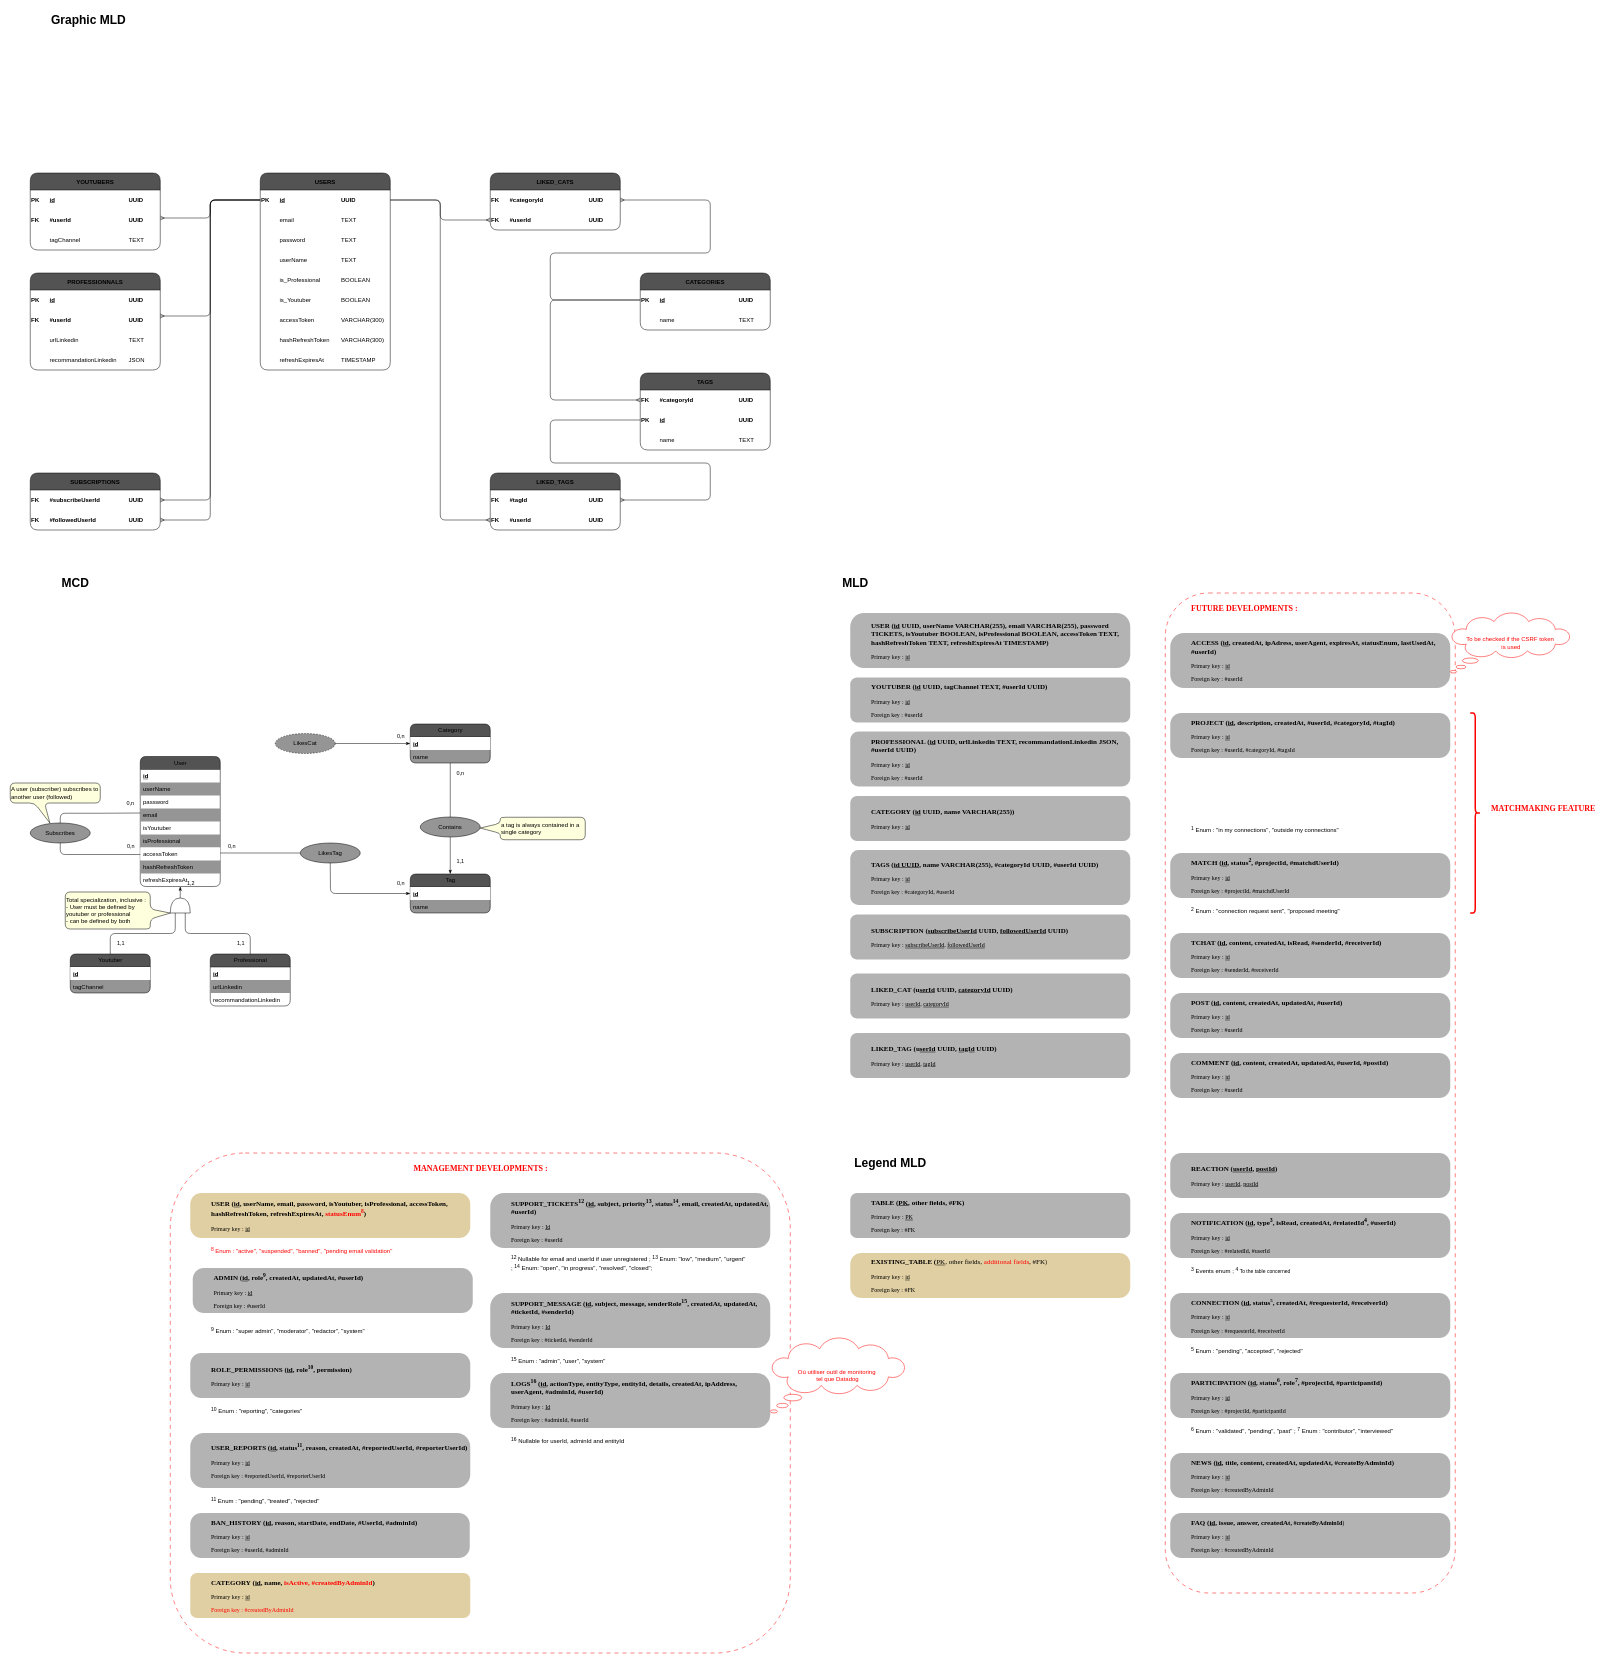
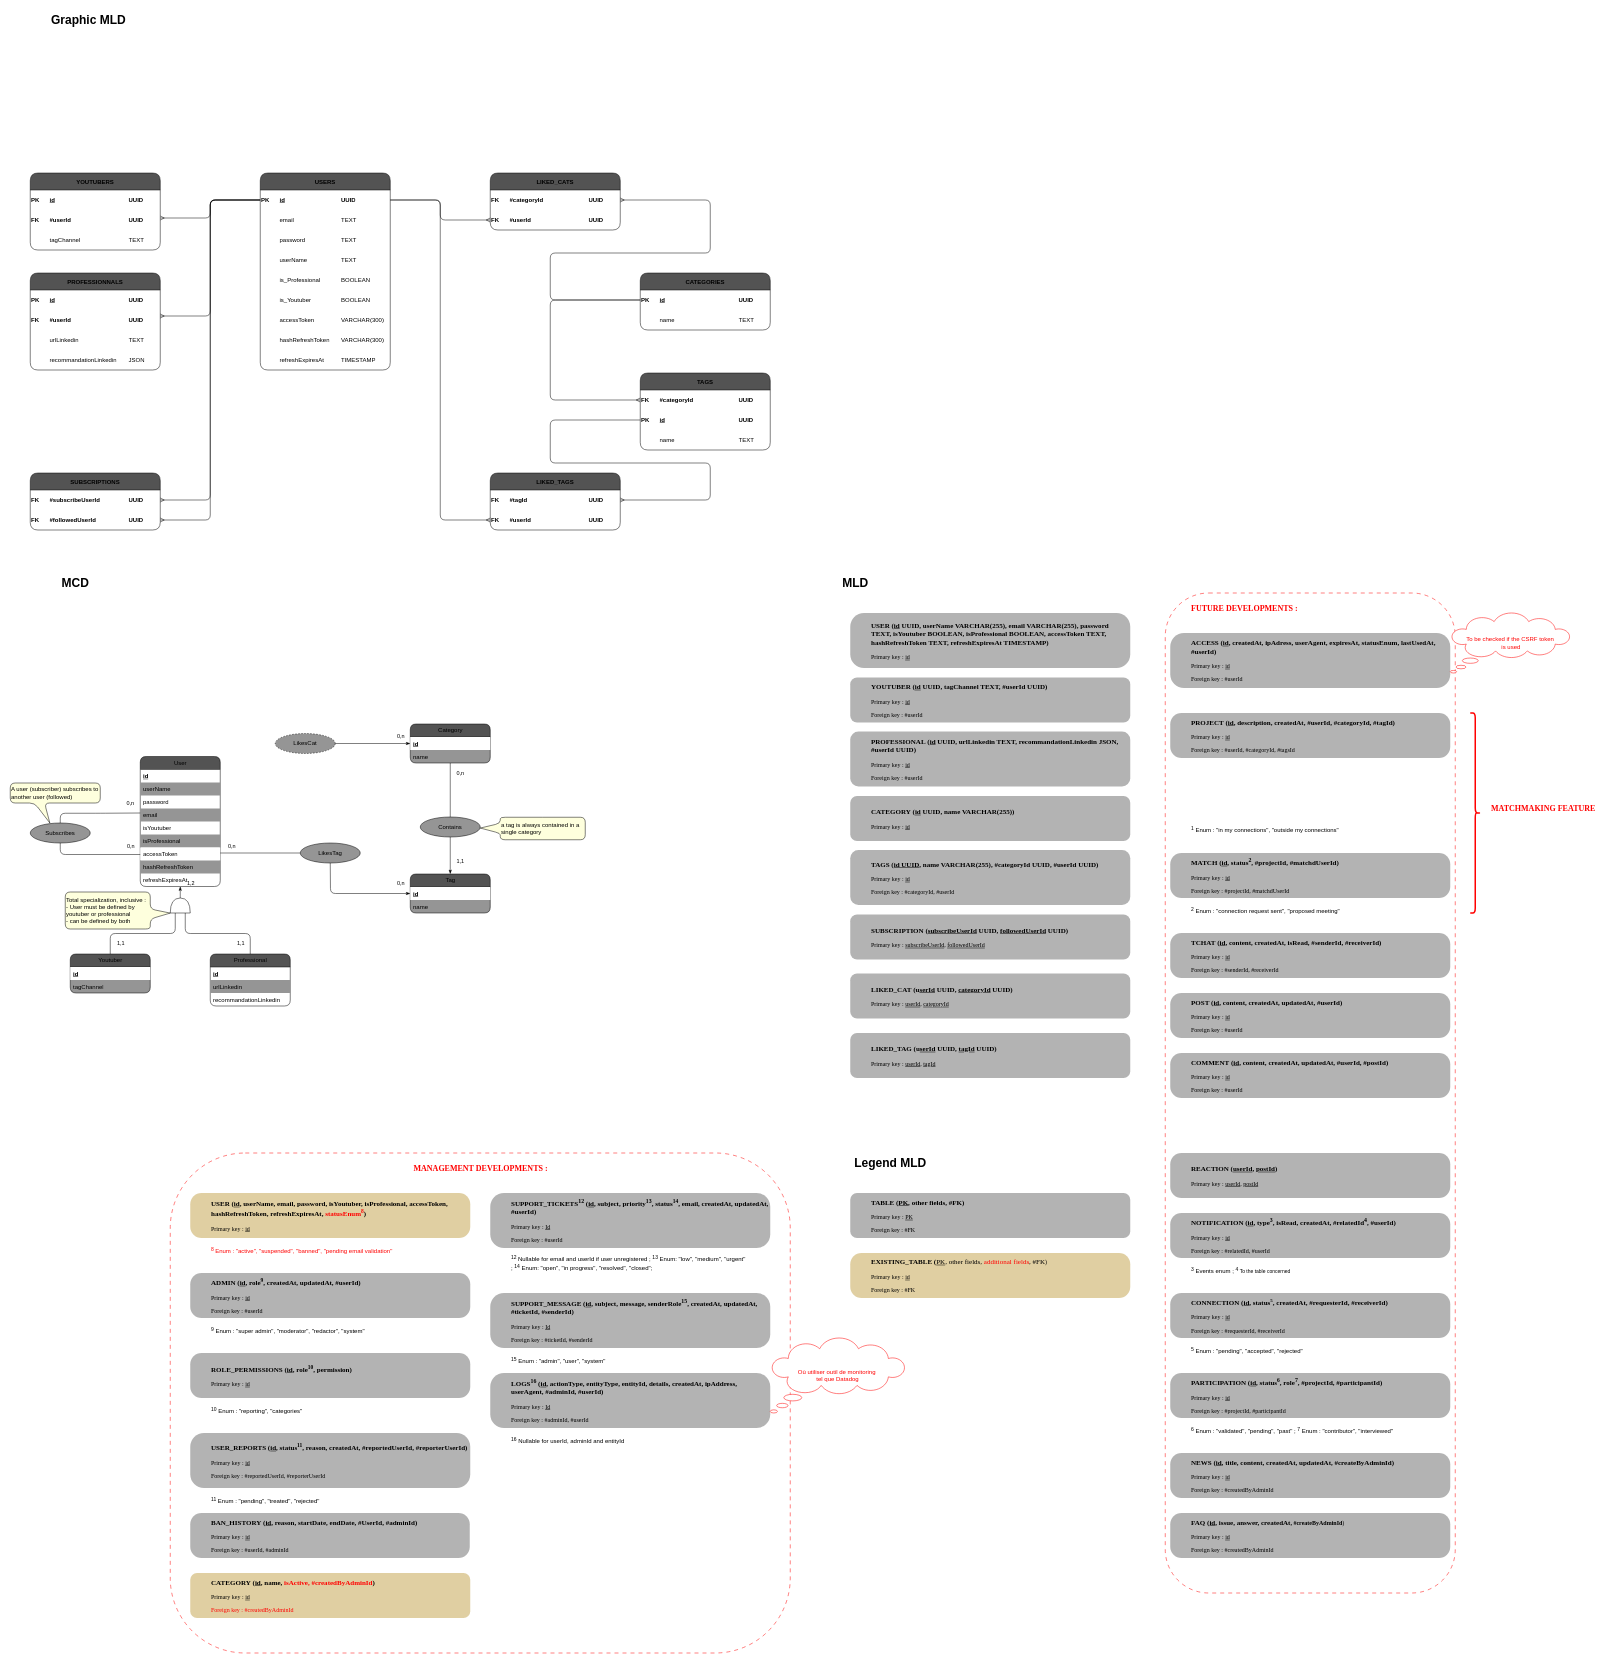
- <mxCell id="35" value="&lt;blockquote style=&quot;margin: 0 0 0 40px; border: none; padding: 0px;&quot;&gt;&lt;h3 style=&quot;&quot;&gt;&lt;font face=&quot;Comic Sans MS&quot; style=&quot;&quot;&gt;&lt;b style=&quot;line-height: 100%;&quot;&gt;USER &lt;/b&gt;(&lt;u&gt;id&lt;/u&gt;&amp;nbsp;&lt;font style=&quot;&quot;&gt;UUID&lt;/font&gt;, userName &lt;font style=&quot;&quot;&gt;VARCHAR(255)&lt;/font&gt;, email &lt;font style=&quot;&quot;&gt;VARCHAR(255)&lt;/font&gt;, password &lt;font&gt;TICKETS&lt;/font&gt;, isYoutuber &lt;font&gt;BOOLEAN&lt;/font&gt;, isProfessional &lt;font&gt;BOOLEAN&lt;/font&gt;, accessToken TEXT, hashRefreshToken TEXT, refreshExpiresAt TIMESTAMP)&lt;/font&gt;&lt;/h3&gt;&lt;p style=&quot;&quot;&gt;&lt;font face=&quot;Comic Sans MS&quot; style=&quot;&quot;&gt;Primary key : &lt;u&gt;id&lt;/u&gt;&lt;/font&gt;&lt;/p&gt;&lt;/blockquote&gt;" style="rounded=1;whiteSpace=wrap;html=1;strokeColor=none;arcSize=25;fillColor=light-dark(#B3B3B3,#B3B3B3);align=left;fontColor=light-dark(#000000,#000000);" parent="1" vertex="1"><mxGeometry x="1700" y="1225" width="560" height="110" as="geometry" /></mxCell>
+ <mxCell id="35" value="&lt;blockquote style=&quot;margin: 0 0 0 40px; border: none; padding: 0px;&quot;&gt;&lt;h3 style=&quot;&quot;&gt;&lt;font face=&quot;Comic Sans MS&quot; style=&quot;&quot;&gt;&lt;b style=&quot;line-height: 100%;&quot;&gt;USER &lt;/b&gt;(&lt;u&gt;id&lt;/u&gt;&amp;nbsp;&lt;font style=&quot;&quot;&gt;UUID&lt;/font&gt;, userName &lt;font style=&quot;&quot;&gt;VARCHAR(255)&lt;/font&gt;, email &lt;font style=&quot;&quot;&gt;VARCHAR(255)&lt;/font&gt;, password &lt;font&gt;TEXT&lt;/font&gt;, isYoutuber &lt;font&gt;BOOLEAN&lt;/font&gt;, isProfessional &lt;font&gt;BOOLEAN&lt;/font&gt;, accessToken TEXT, hashRefreshToken TEXT, refreshExpiresAt TIMESTAMP)&lt;/font&gt;&lt;/h3&gt;&lt;p style=&quot;&quot;&gt;&lt;font face=&quot;Comic Sans MS&quot; style=&quot;&quot;&gt;Primary key : &lt;u&gt;id&lt;/u&gt;&lt;/font&gt;&lt;/p&gt;&lt;/blockquote&gt;" style="rounded=1;whiteSpace=wrap;html=1;strokeColor=none;arcSize=25;fillColor=light-dark(#B3B3B3,#B3B3B3);align=left;fontColor=light-dark(#000000,#000000);" parent="1" vertex="1"><mxGeometry x="1700" y="1225" width="560" height="110" as="geometry" /></mxCell>
- <mxCell id="69" value="&lt;blockquote style=&quot;margin: 0 0 0 40px; border: none; padding: 0px;&quot;&gt;&lt;h3 style=&quot;&quot;&gt;&lt;font style=&quot;color: light-dark(rgb(0, 0, 0), rgb(0, 0, 0));&quot; face=&quot;Comic Sans MS&quot;&gt;&lt;b style=&quot;line-height: 100%;&quot;&gt;ADMIN&amp;nbsp;&lt;/b&gt;(&lt;u&gt;id&lt;/u&gt;, role&lt;sup style=&quot;&quot;&gt;&lt;font style=&quot;font-size: 11px;&quot;&gt;9&lt;/font&gt;&lt;/sup&gt;, createdAt, updatedAt, #userId)&lt;/font&gt;&lt;/h3&gt;&lt;p style=&quot;&quot;&gt;&lt;font style=&quot;color: light-dark(rgb(0, 0, 0), rgb(0, 0, 0));&quot; face=&quot;Comic Sans MS&quot;&gt;Primary key : &lt;u&gt;id&lt;/u&gt;&lt;/font&gt;&lt;/p&gt;&lt;p style=&quot;&quot;&gt;&lt;span style=&quot;font-family: &amp;quot;Comic Sans MS&amp;quot;;&quot;&gt;&lt;font style=&quot;color: light-dark(rgb(0, 0, 0), rgb(0, 0, 0));&quot;&gt;Foreign key : #userId&lt;/font&gt;&lt;/span&gt;&lt;font style=&quot;color: light-dark(rgb(0, 0, 0), rgb(0, 0, 0));&quot; face=&quot;Comic Sans MS&quot;&gt;&lt;u&gt;&lt;/u&gt;&lt;/font&gt;&lt;/p&gt;&lt;/blockquote&gt;" style="rounded=1;whiteSpace=wrap;html=1;strokeColor=none;arcSize=25;fillColor=light-dark(#B3B3B3,#B3B3B3);align=left;" parent="1" vertex="1"><mxGeometry x="385" y="2535" width="560" height="90" as="geometry" /></mxCell>
+ <mxCell id="69" value="&lt;blockquote style=&quot;margin: 0 0 0 40px; border: none; padding: 0px;&quot;&gt;&lt;h3 style=&quot;&quot;&gt;&lt;font style=&quot;color: light-dark(rgb(0, 0, 0), rgb(0, 0, 0));&quot; face=&quot;Comic Sans MS&quot;&gt;&lt;b style=&quot;line-height: 100%;&quot;&gt;ADMIN&amp;nbsp;&lt;/b&gt;(&lt;u&gt;id&lt;/u&gt;, role&lt;sup style=&quot;&quot;&gt;&lt;font style=&quot;font-size: 11px;&quot;&gt;9&lt;/font&gt;&lt;/sup&gt;, createdAt, updatedAt, #userId)&lt;/font&gt;&lt;/h3&gt;&lt;p style=&quot;&quot;&gt;&lt;font style=&quot;color: light-dark(rgb(0, 0, 0), rgb(0, 0, 0));&quot; face=&quot;Comic Sans MS&quot;&gt;Primary key : &lt;u&gt;id&lt;/u&gt;&lt;/font&gt;&lt;/p&gt;&lt;p style=&quot;&quot;&gt;&lt;span style=&quot;font-family: &amp;quot;Comic Sans MS&amp;quot;;&quot;&gt;&lt;font style=&quot;color: light-dark(rgb(0, 0, 0), rgb(0, 0, 0));&quot;&gt;Foreign key : #userId&lt;/font&gt;&lt;/span&gt;&lt;font style=&quot;color: light-dark(rgb(0, 0, 0), rgb(0, 0, 0));&quot; face=&quot;Comic Sans MS&quot;&gt;&lt;u&gt;&lt;/u&gt;&lt;/font&gt;&lt;/p&gt;&lt;/blockquote&gt;" style="rounded=1;whiteSpace=wrap;html=1;strokeColor=none;arcSize=25;fillColor=light-dark(#B3B3B3,#B3B3B3);align=left;" parent="1" vertex="1"><mxGeometry x="380" y="2545" width="560" height="90" as="geometry" /></mxCell>
